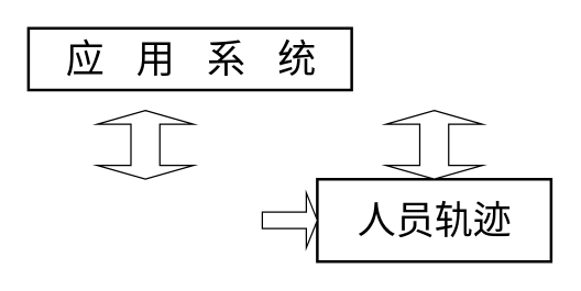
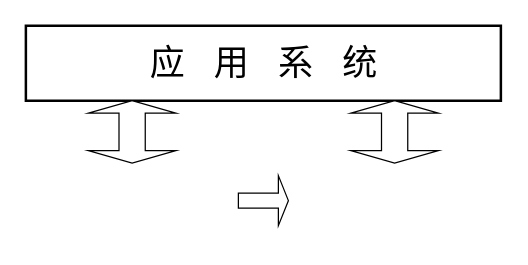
- <mxCell id="2" value="&lt;span style=&quot;&quot;&gt;应&amp;nbsp; &amp;nbsp;用&amp;nbsp; &amp;nbsp;系&amp;nbsp; &amp;nbsp;统&lt;/span&gt;" style="verticalLabelPosition=middle;verticalAlign=middle;html=1;shape=mxgraph.basic.rect;fillColor2=none;strokeWidth=2;size=20;indent=5;labelBorderColor=none;fontSize=28;labelPosition=center;align=center;fontStyle=0" vertex="1" parent="1"><mxGeometry x="20" y="20" width="235" height="45" as="geometry" /></mxCell>
+ <mxCell id="2" value="&lt;span style=&quot;&quot;&gt;应&amp;nbsp; &amp;nbsp;用&amp;nbsp; &amp;nbsp;系&amp;nbsp; &amp;nbsp;统&lt;/span&gt;" style="verticalLabelPosition=middle;verticalAlign=middle;html=1;shape=mxgraph.basic.rect;fillColor2=none;strokeWidth=2;size=20;indent=5;labelBorderColor=none;fontSize=28;labelPosition=center;align=center;fontStyle=0" vertex="1" parent="1"><mxGeometry x="20" y="20" width="380" height="60" as="geometry" /></mxCell>
- <mxCell id="3" value="人员轨迹" style="verticalLabelPosition=middle;verticalAlign=middle;html=1;shape=mxgraph.basic.rect;fillColor2=none;strokeWidth=2;size=20;indent=5;labelPosition=center;align=center;fontSize=28;" vertex="1" parent="1"><mxGeometry x="230" y="130" width="170" height="60" as="geometry" /></mxCell>
